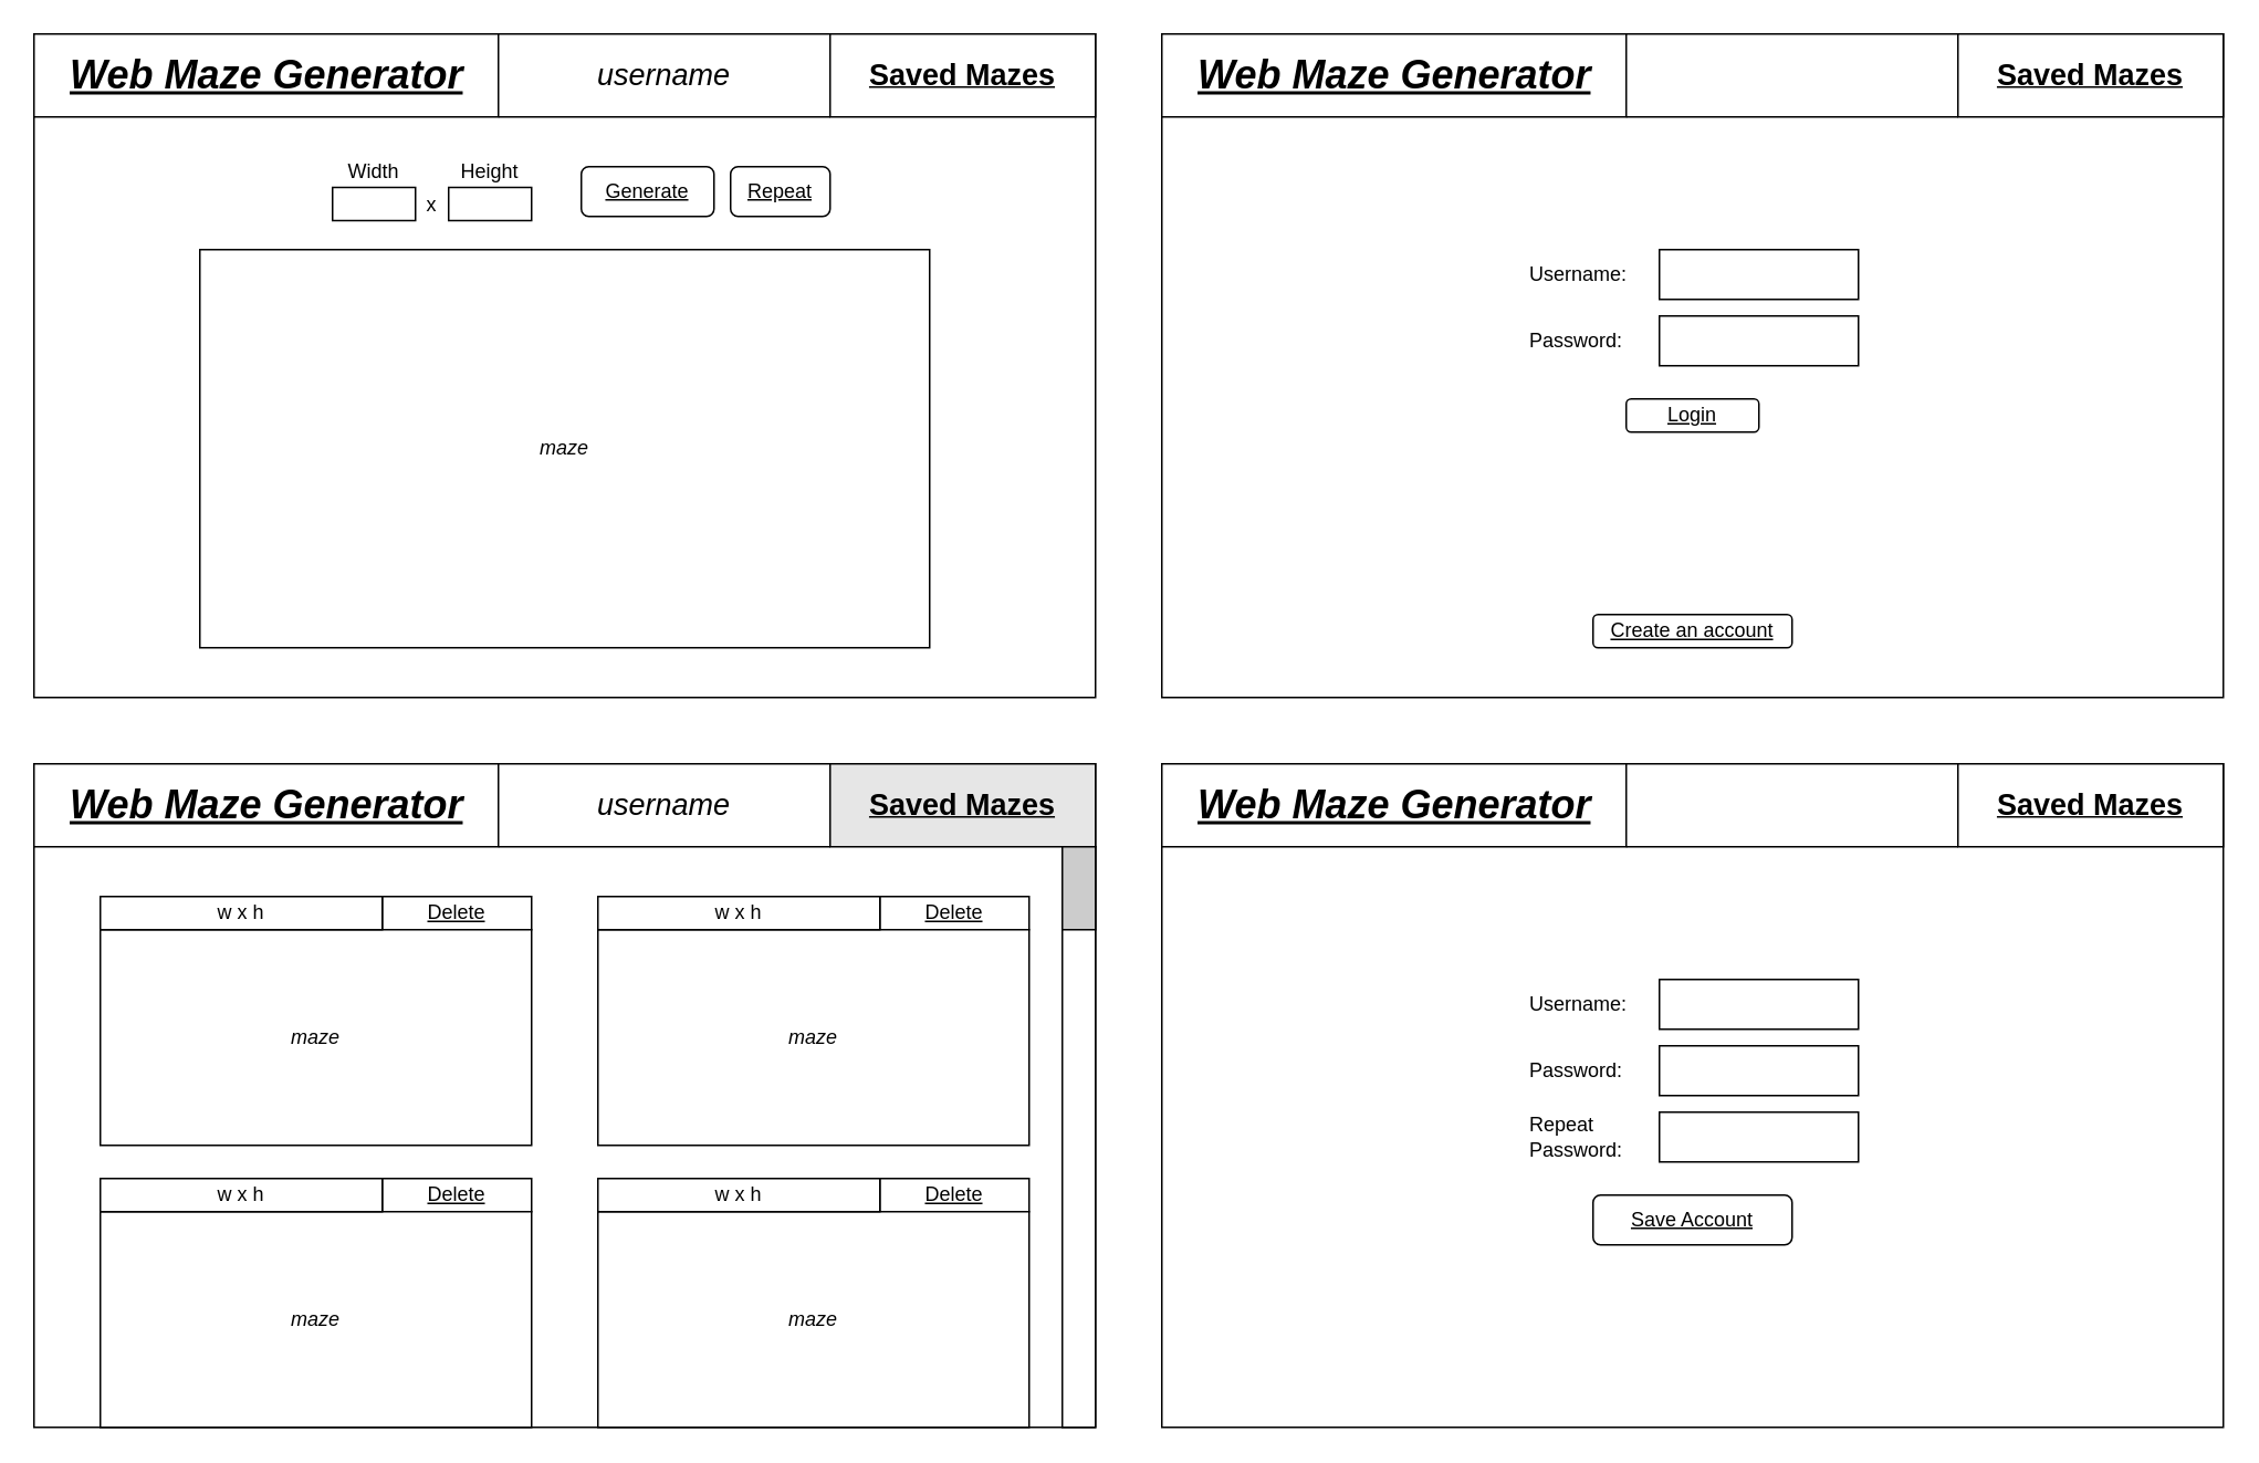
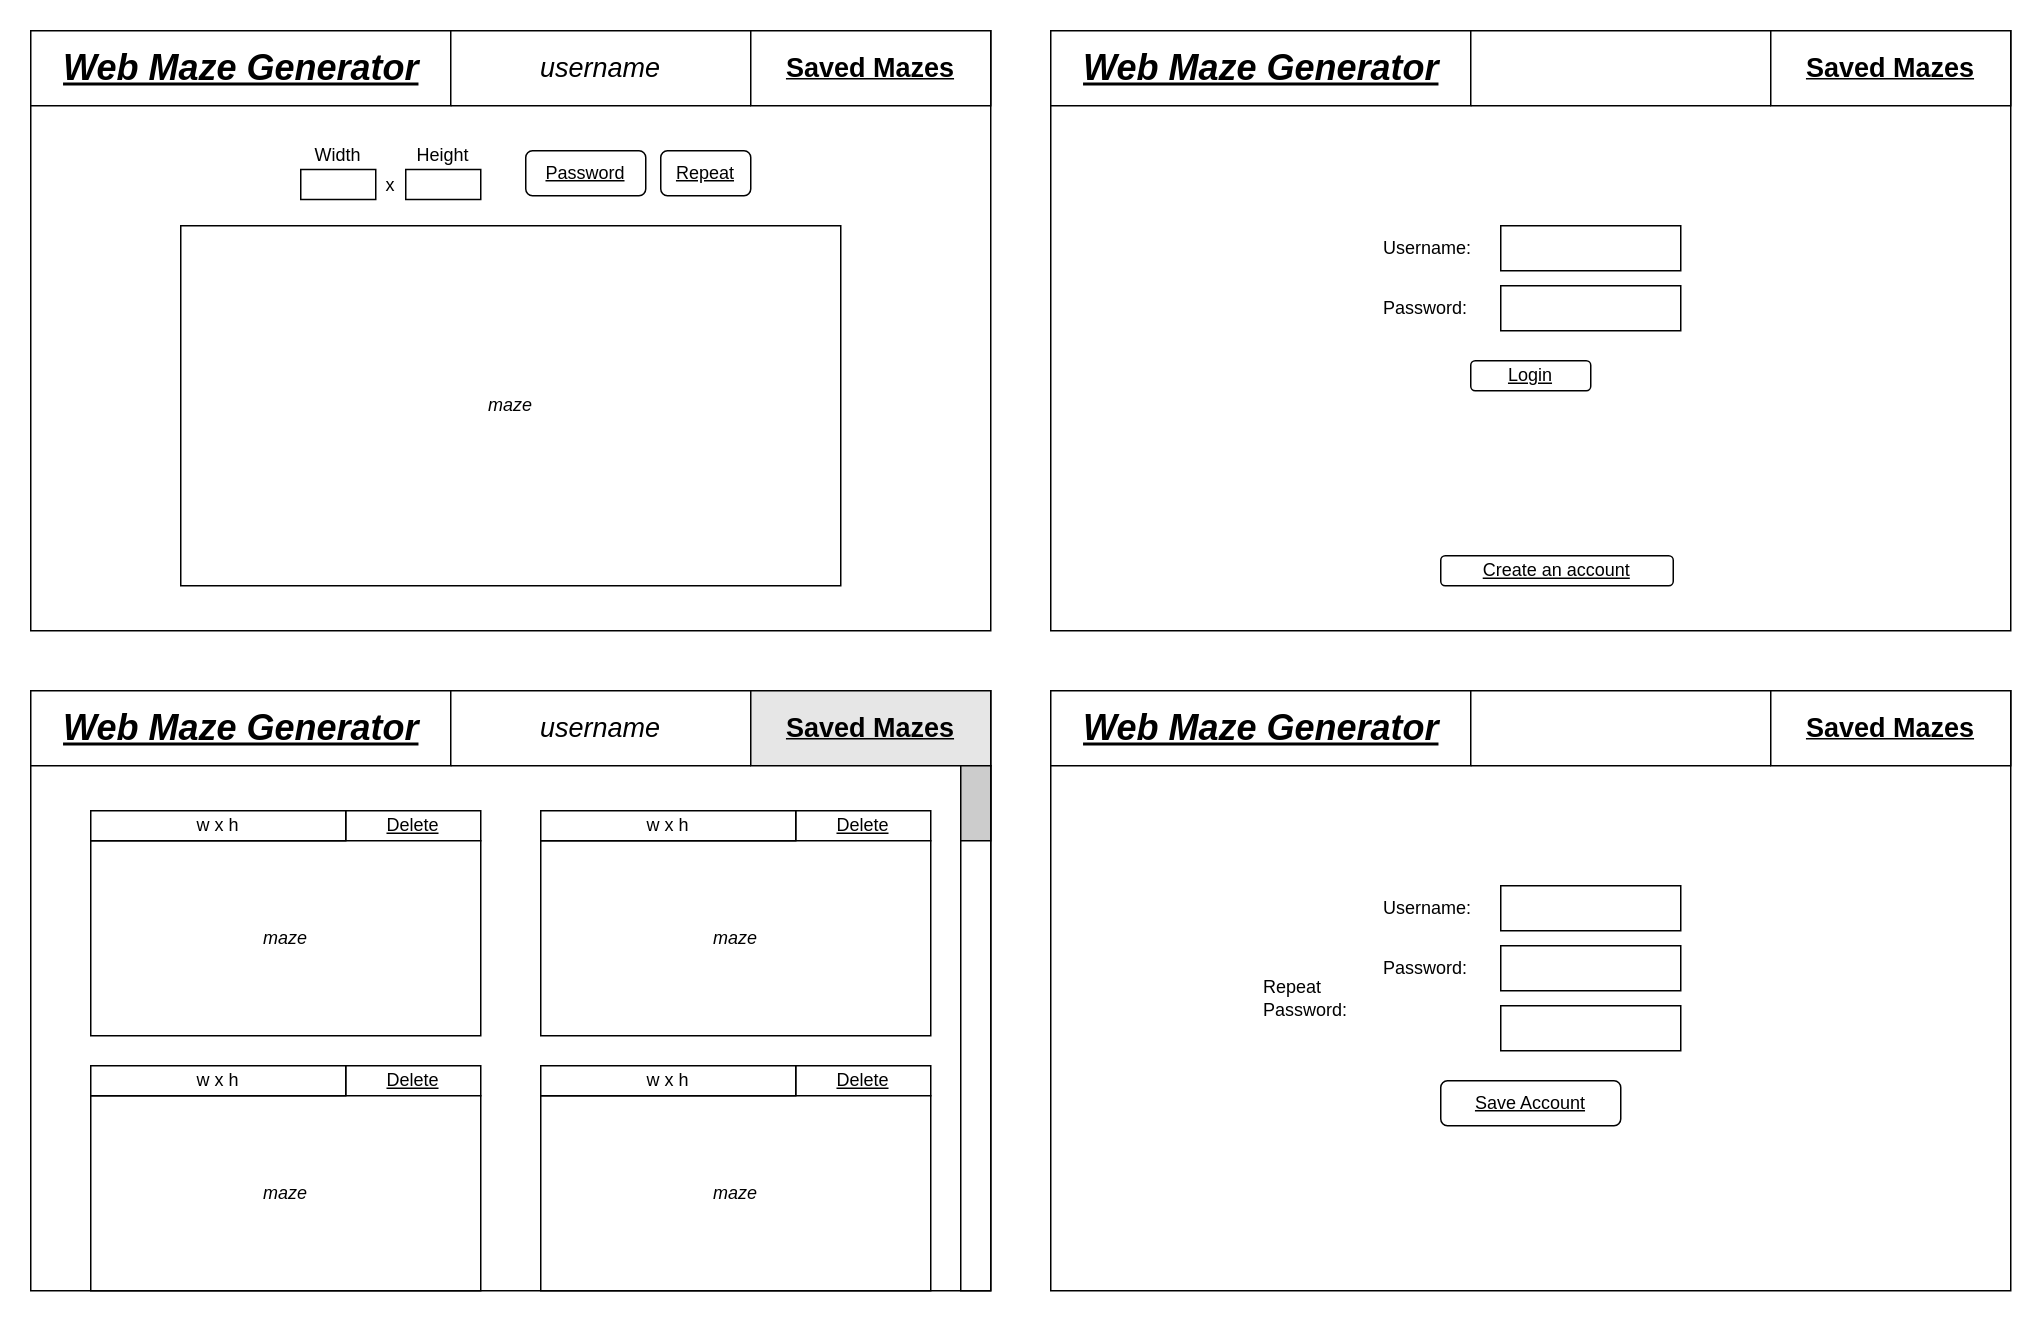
- <mxCell id="18" value="&lt;u&gt;Generate&lt;/u&gt;" style="rounded=1;whiteSpace=wrap;html=1;" vertex="1" parent="17"><mxGeometry width="80" height="30" as="geometry" /></mxCell>
+ <mxCell id="18" value="&lt;u&gt;Password&lt;/u&gt;" style="rounded=1;whiteSpace=wrap;html=1;" vertex="1" parent="17"><mxGeometry width="80" height="30" as="geometry" /></mxCell>
- <mxCell id="28" value="&lt;u&gt;Create an account&lt;/u&gt;" style="rounded=1;whiteSpace=wrap;html=1;" vertex="1" parent="1"><mxGeometry x="960" y="370" width="120" height="20" as="geometry" /></mxCell>
+ <mxCell id="28" value="&lt;u&gt;Create an account&lt;/u&gt;" style="rounded=1;whiteSpace=wrap;html=1;" vertex="1" parent="1"><mxGeometry x="960" y="370" width="155" height="20" as="geometry" /></mxCell>
- <mxCell id="49" value="Repeat Password:" style="text;html=1;strokeColor=none;fillColor=none;align=left;verticalAlign=middle;whiteSpace=wrap;rounded=0;container=0;" vertex="1" parent="1"><mxGeometry x="920" y="670" width="70" height="30" as="geometry" /></mxCell>
+ <mxCell id="49" value="Repeat Password:" style="text;html=1;strokeColor=none;fillColor=none;align=left;verticalAlign=middle;whiteSpace=wrap;rounded=0;container=0;" vertex="1" parent="1"><mxGeometry x="840" y="650" width="70" height="30" as="geometry" /></mxCell>
